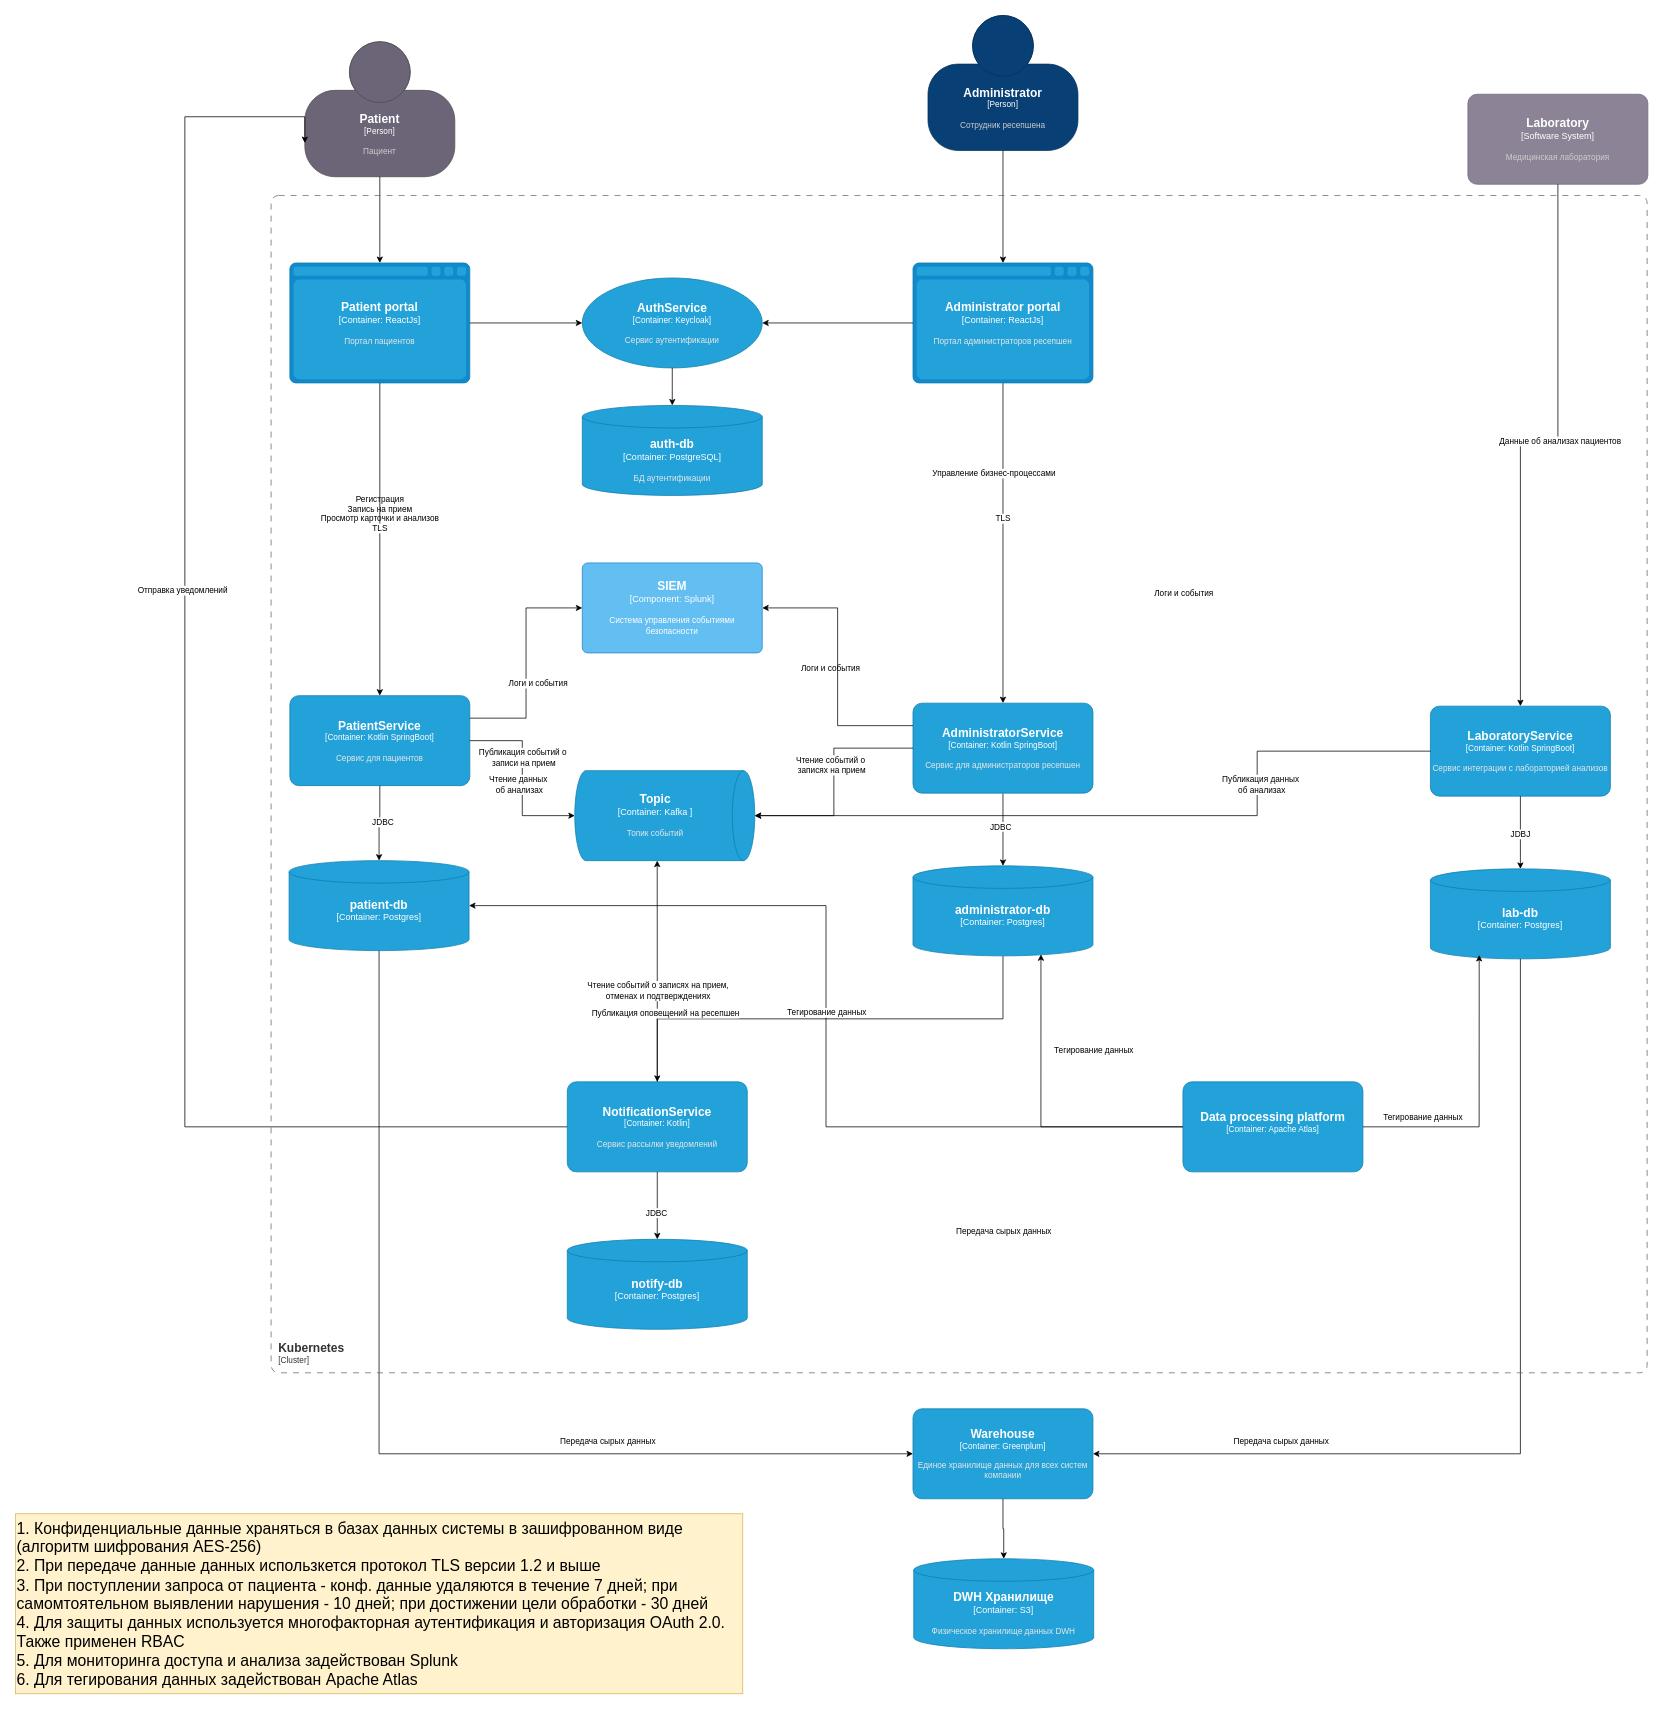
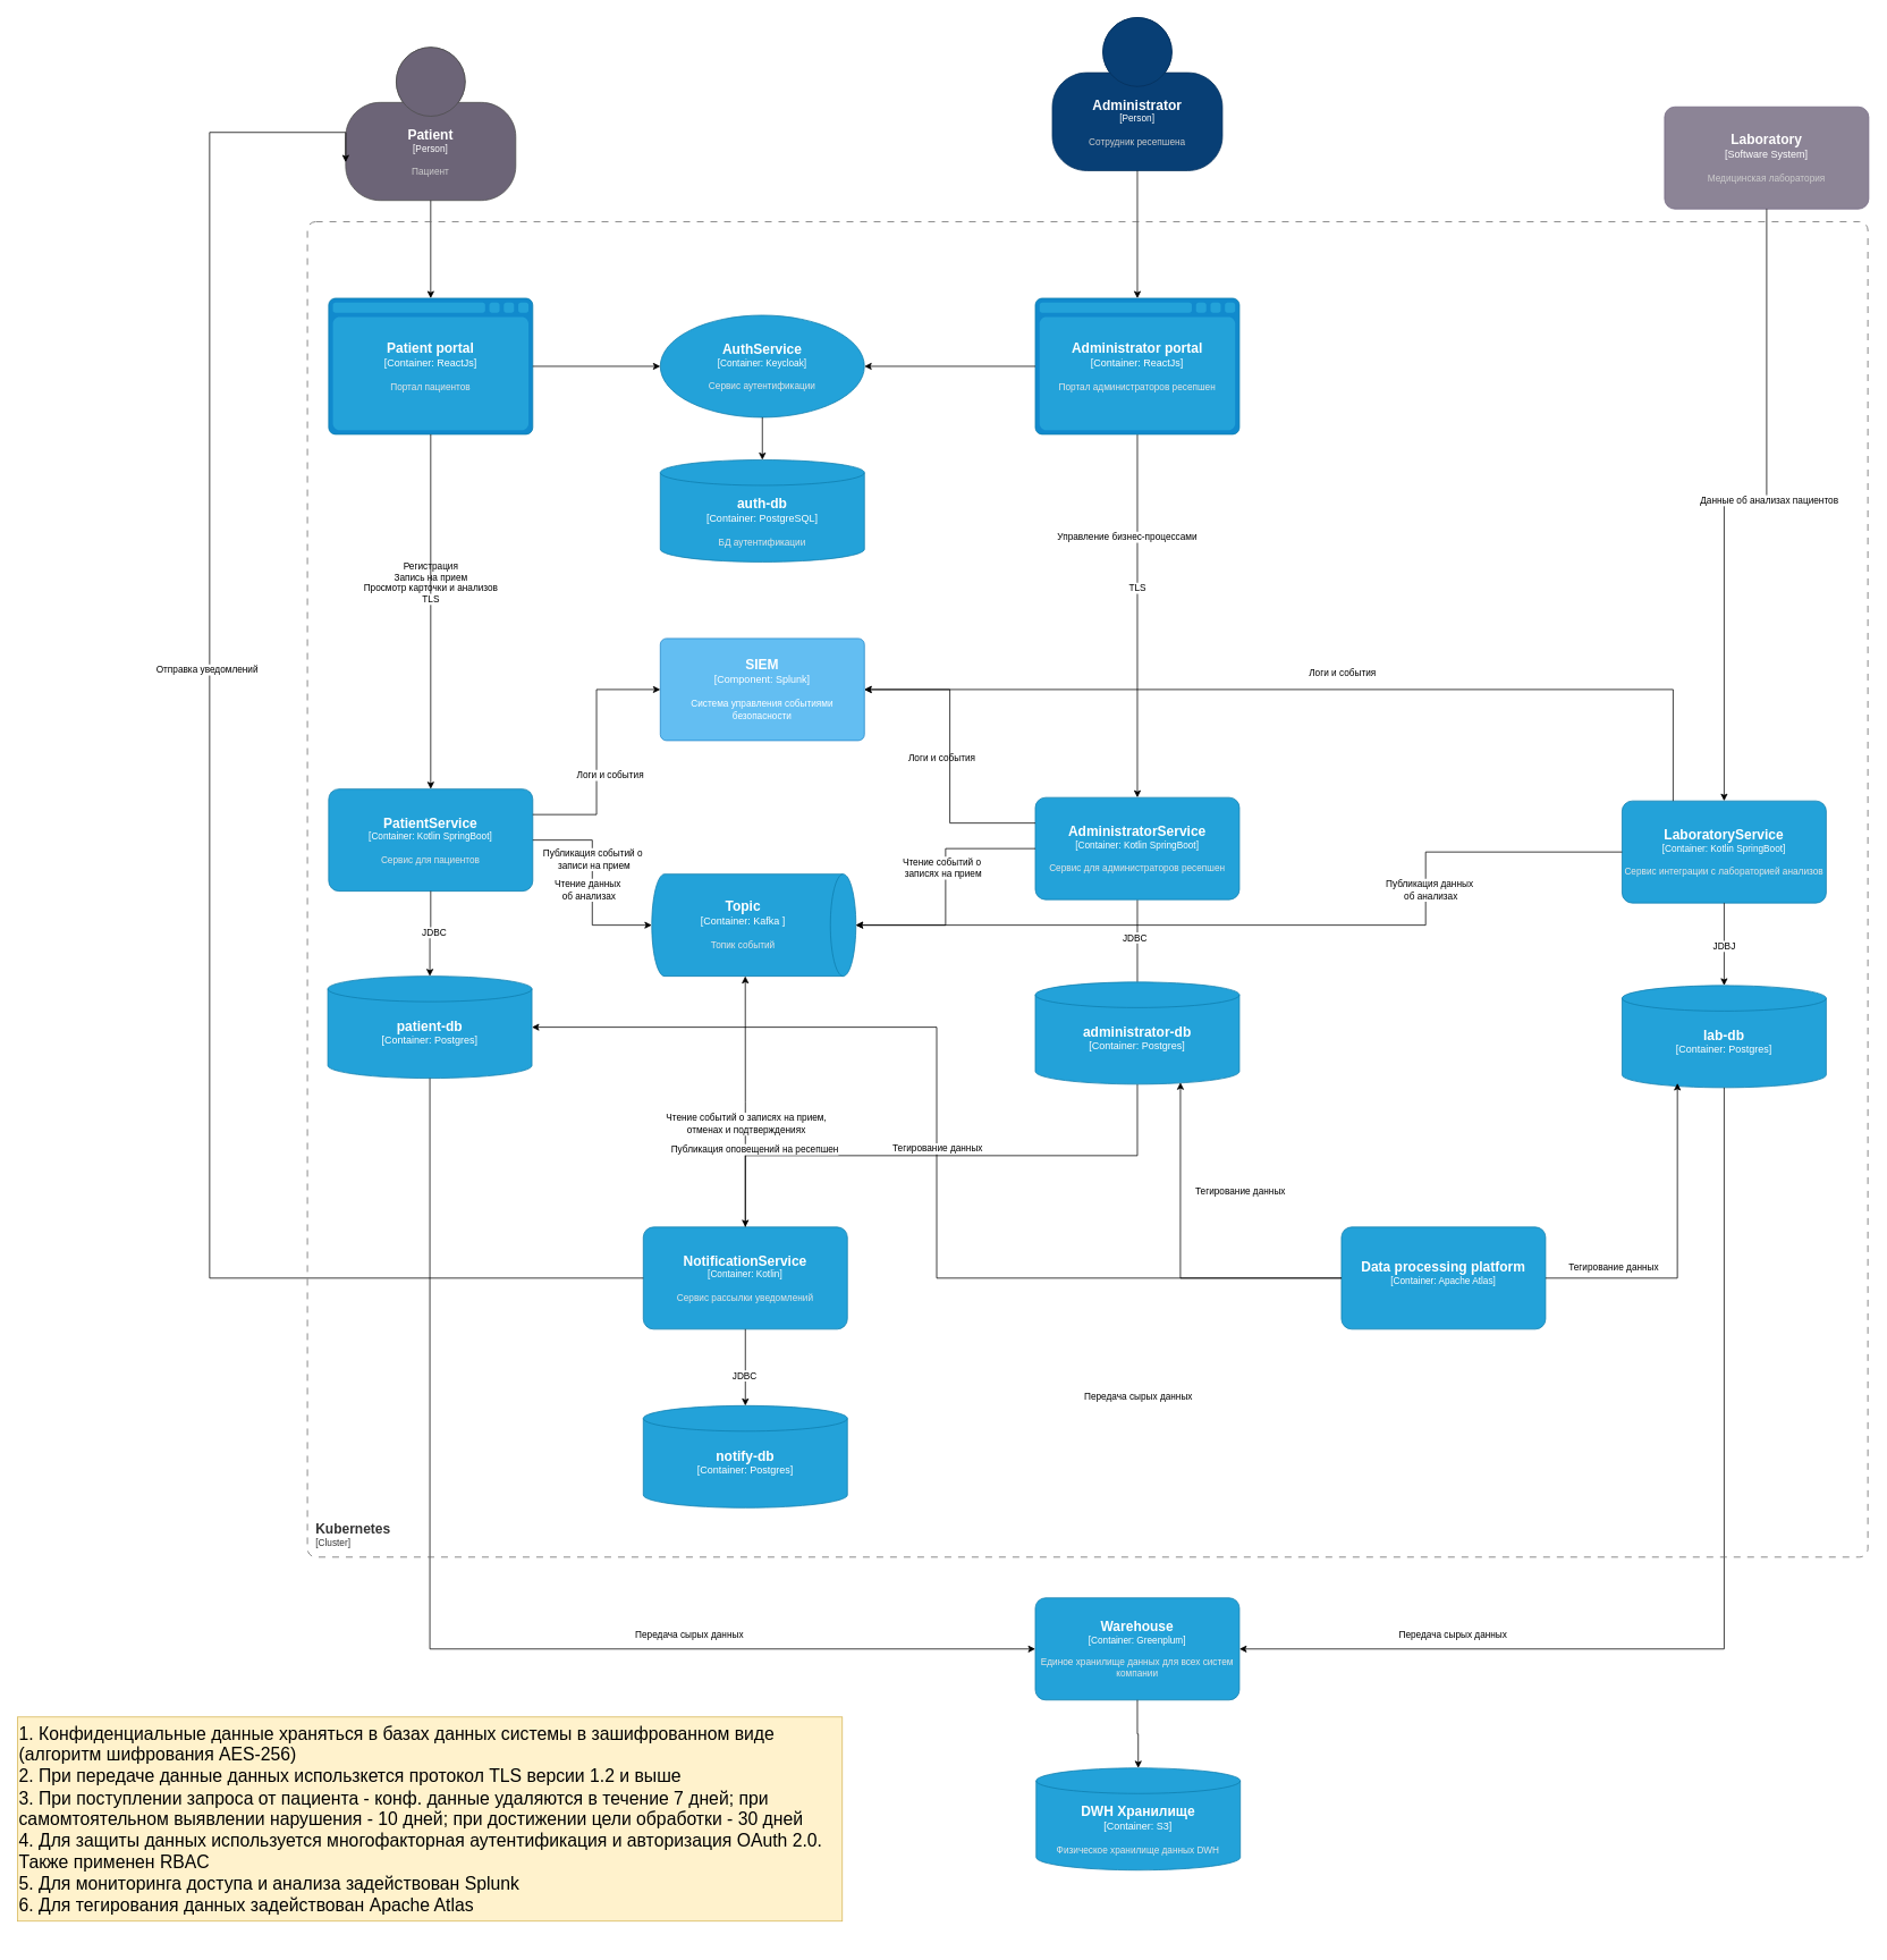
+ <mxCell id="59" style="edgeStyle=orthogonalEdgeStyle;rounded=0;orthogonalLoop=1;jettySize=auto;html=1;exitX=0.25;exitY=0;exitDx=0;exitDy=0;exitPerimeter=0;entryX=1;entryY=0.5;entryDx=0;entryDy=0;entryPerimeter=0;" edge="1" parent="1" source="16" target="44"><mxGeometry relative="1" as="geometry" /></mxCell>
- <mxCell id="11" style="edgeStyle=orthogonalEdgeStyle;rounded=0;orthogonalLoop=1;jettySize=auto;html=1;exitX=0.5;exitY=1;exitDx=0;exitDy=0;exitPerimeter=0;" edge="1" parent="1" source="13" target="15"><mxGeometry relative="1" as="geometry" /></mxCell>
+ <mxCell id="11" style="edgeStyle=orthogonalEdgeStyle;rounded=0;orthogonalLoop=1;jettySize=auto;html=1;exitX=0.5;exitY=1;exitDx=0;exitDy=0;exitPerimeter=0;endArrow=none;" edge="1" parent="1" source="13" target="15"><mxGeometry relative="1" as="geometry" /></mxCell>
